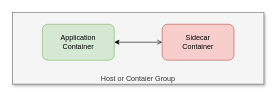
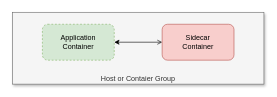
- <mxCell id="4" value="Application&lt;br&gt;Container" style="rounded=1;whiteSpace=wrap;html=1;fillColor=#d5e8d4;strokeColor=#82b366;sketch=0;shadow=0;" parent="1" vertex="1"><mxGeometry x="70" y="40" width="120" height="60" as="geometry" /></mxCell>
+ <mxCell id="4" value="Application&lt;br&gt;Container" style="rounded=1;whiteSpace=wrap;html=1;fillColor=#d5e8d4;strokeColor=#82b366;sketch=0;shadow=0;dashed=1;" parent="1" vertex="1"><mxGeometry x="70" y="40" width="120" height="60" as="geometry" /></mxCell>
